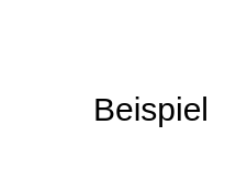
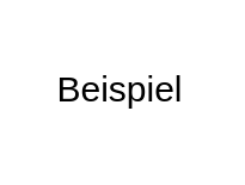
- <mxCell id="2" value="Beispiel" style="text;html=1;strokeColor=none;fillColor=none;align=center;verticalAlign=middle;whiteSpace=wrap;rounded=0;" vertex="1" parent="1"><mxGeometry x="35" y="30" width="40" height="20" as="geometry" /></mxCell>
+ <mxCell id="2" value="Beispiel" style="text;html=1;strokeColor=none;fillColor=none;align=center;verticalAlign=middle;whiteSpace=wrap;rounded=0;" vertex="1" parent="1"><mxGeometry x="20" y="20" width="40" height="20" as="geometry" /></mxCell>
